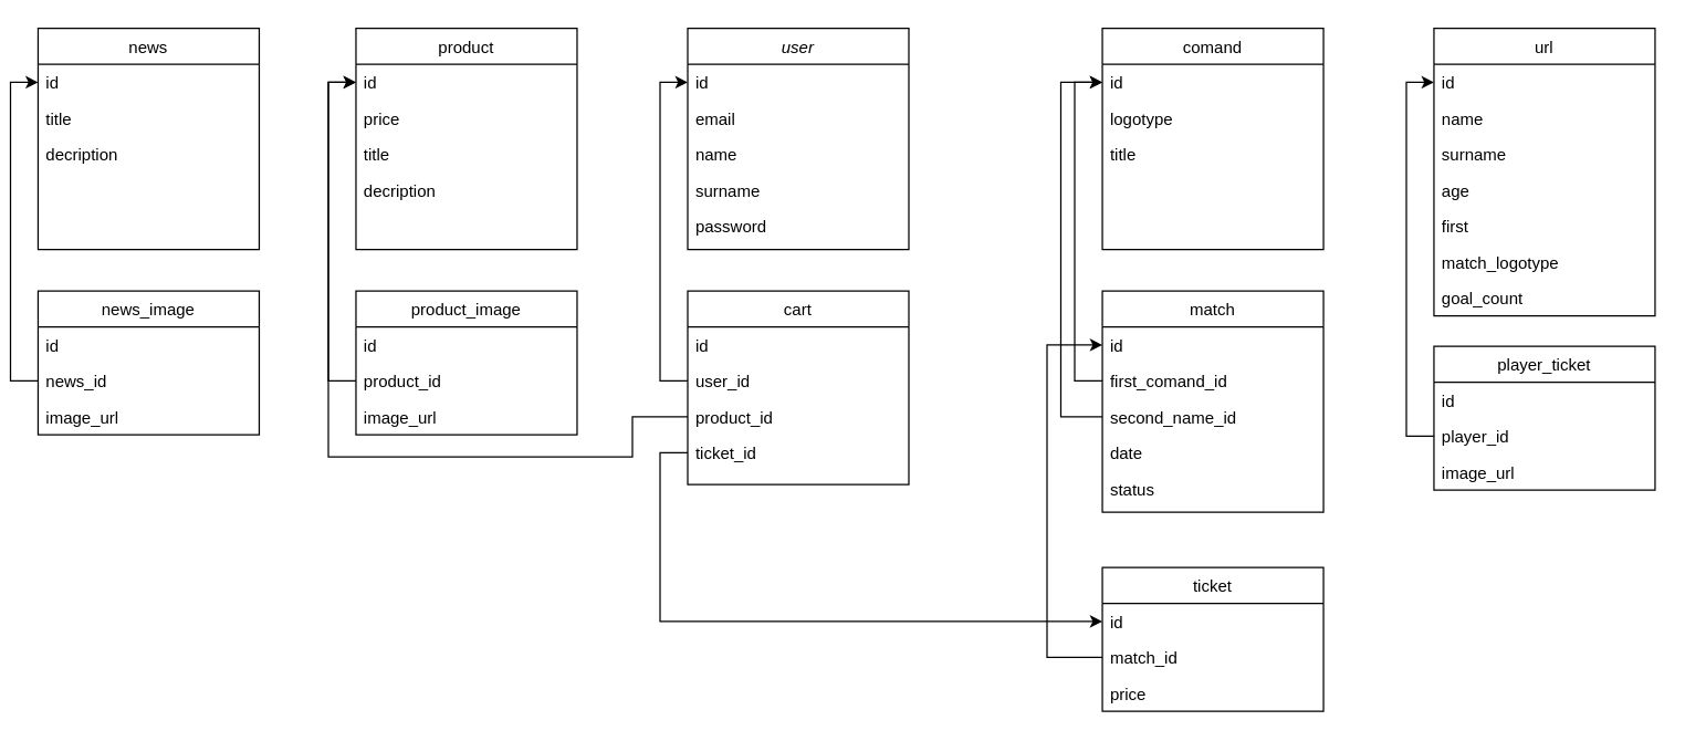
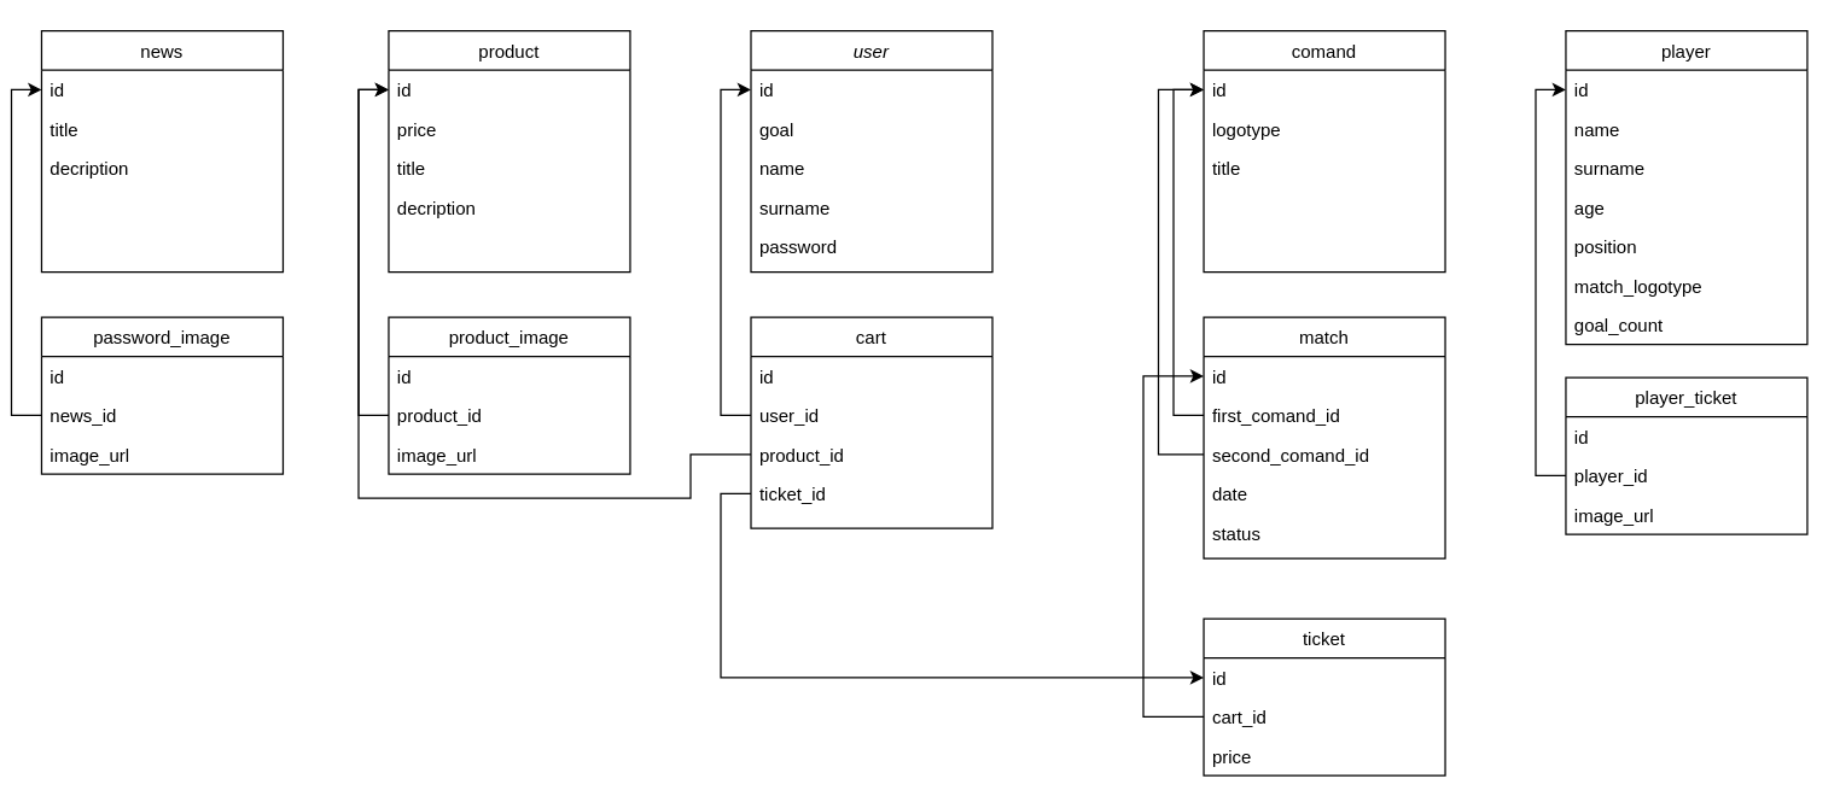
- <mxCell id="43" value="url" style="swimlane;fontStyle=0;align=center;verticalAlign=top;childLayout=stackLayout;horizontal=1;startSize=26;horizontalStack=0;resizeParent=1;resizeLast=0;collapsible=1;marginBottom=0;rounded=0;shadow=0;strokeWidth=1;" vertex="1" parent="1"><mxGeometry x="1030.96" y="20" width="160" height="208" as="geometry"><mxRectangle x="550" y="140" width="160" height="26" as="alternateBounds" /></mxGeometry></mxCell>
+ <mxCell id="43" value="player" style="swimlane;fontStyle=0;align=center;verticalAlign=top;childLayout=stackLayout;horizontal=1;startSize=26;horizontalStack=0;resizeParent=1;resizeLast=0;collapsible=1;marginBottom=0;rounded=0;shadow=0;strokeWidth=1;" vertex="1" parent="1"><mxGeometry x="1030.96" y="20" width="160" height="208" as="geometry"><mxRectangle x="550" y="140" width="160" height="26" as="alternateBounds" /></mxGeometry></mxCell>
- <mxCell id="4" value="email" style="text;align=left;verticalAlign=top;spacingLeft=4;spacingRight=4;overflow=hidden;rotatable=0;points=[[0,0.5],[1,0.5]];portConstraint=eastwest;rounded=0;shadow=0;html=0;" parent="2" vertex="1"><mxGeometry y="52" width="160" height="26" as="geometry" /></mxCell>
+ <mxCell id="4" value="goal" style="text;align=left;verticalAlign=top;spacingLeft=4;spacingRight=4;overflow=hidden;rotatable=0;points=[[0,0.5],[1,0.5]];portConstraint=eastwest;rounded=0;shadow=0;html=0;" parent="2" vertex="1"><mxGeometry y="52" width="160" height="26" as="geometry" /></mxCell>
- <mxCell id="48" value="first" style="text;align=left;verticalAlign=top;spacingLeft=4;spacingRight=4;overflow=hidden;rotatable=0;points=[[0,0.5],[1,0.5]];portConstraint=eastwest;rounded=0;shadow=0;html=0;" vertex="1" parent="43"><mxGeometry y="130" width="160" height="26" as="geometry" /></mxCell>
+ <mxCell id="48" value="position" style="text;align=left;verticalAlign=top;spacingLeft=4;spacingRight=4;overflow=hidden;rotatable=0;points=[[0,0.5],[1,0.5]];portConstraint=eastwest;rounded=0;shadow=0;html=0;" vertex="1" parent="43"><mxGeometry y="130" width="160" height="26" as="geometry" /></mxCell>
- <mxCell id="60" value="news_image" style="swimlane;fontStyle=0;align=center;verticalAlign=top;childLayout=stackLayout;horizontal=1;startSize=26;horizontalStack=0;resizeParent=1;resizeLast=0;collapsible=1;marginBottom=0;rounded=0;shadow=0;strokeWidth=1;" vertex="1" parent="1"><mxGeometry x="20.97" y="210" width="160" height="104" as="geometry"><mxRectangle x="550" y="140" width="160" height="26" as="alternateBounds" /></mxGeometry></mxCell>
+ <mxCell id="60" value="password_image" style="swimlane;fontStyle=0;align=center;verticalAlign=top;childLayout=stackLayout;horizontal=1;startSize=26;horizontalStack=0;resizeParent=1;resizeLast=0;collapsible=1;marginBottom=0;rounded=0;shadow=0;strokeWidth=1;" vertex="1" parent="1"><mxGeometry x="20.97" y="210" width="160" height="104" as="geometry"><mxRectangle x="550" y="140" width="160" height="26" as="alternateBounds" /></mxGeometry></mxCell>
- <mxCell id="21" value="second_name_id" style="text;align=left;verticalAlign=top;spacingLeft=4;spacingRight=4;overflow=hidden;rotatable=0;points=[[0,0.5],[1,0.5]];portConstraint=eastwest;rounded=0;shadow=0;html=0;" vertex="1" parent="18"><mxGeometry y="78" width="160" height="26" as="geometry" /></mxCell>
+ <mxCell id="21" value="second_comand_id" style="text;align=left;verticalAlign=top;spacingLeft=4;spacingRight=4;overflow=hidden;rotatable=0;points=[[0,0.5],[1,0.5]];portConstraint=eastwest;rounded=0;shadow=0;html=0;" vertex="1" parent="18"><mxGeometry y="78" width="160" height="26" as="geometry" /></mxCell>
- <mxCell id="16" value="match_id" style="text;align=left;verticalAlign=top;spacingLeft=4;spacingRight=4;overflow=hidden;rotatable=0;points=[[0,0.5],[1,0.5]];portConstraint=eastwest;rounded=0;shadow=0;html=0;" vertex="1" parent="14"><mxGeometry y="52" width="160" height="26" as="geometry" /></mxCell>
+ <mxCell id="16" value="cart_id" style="text;align=left;verticalAlign=top;spacingLeft=4;spacingRight=4;overflow=hidden;rotatable=0;points=[[0,0.5],[1,0.5]];portConstraint=eastwest;rounded=0;shadow=0;html=0;" vertex="1" parent="14"><mxGeometry y="52" width="160" height="26" as="geometry" /></mxCell>
